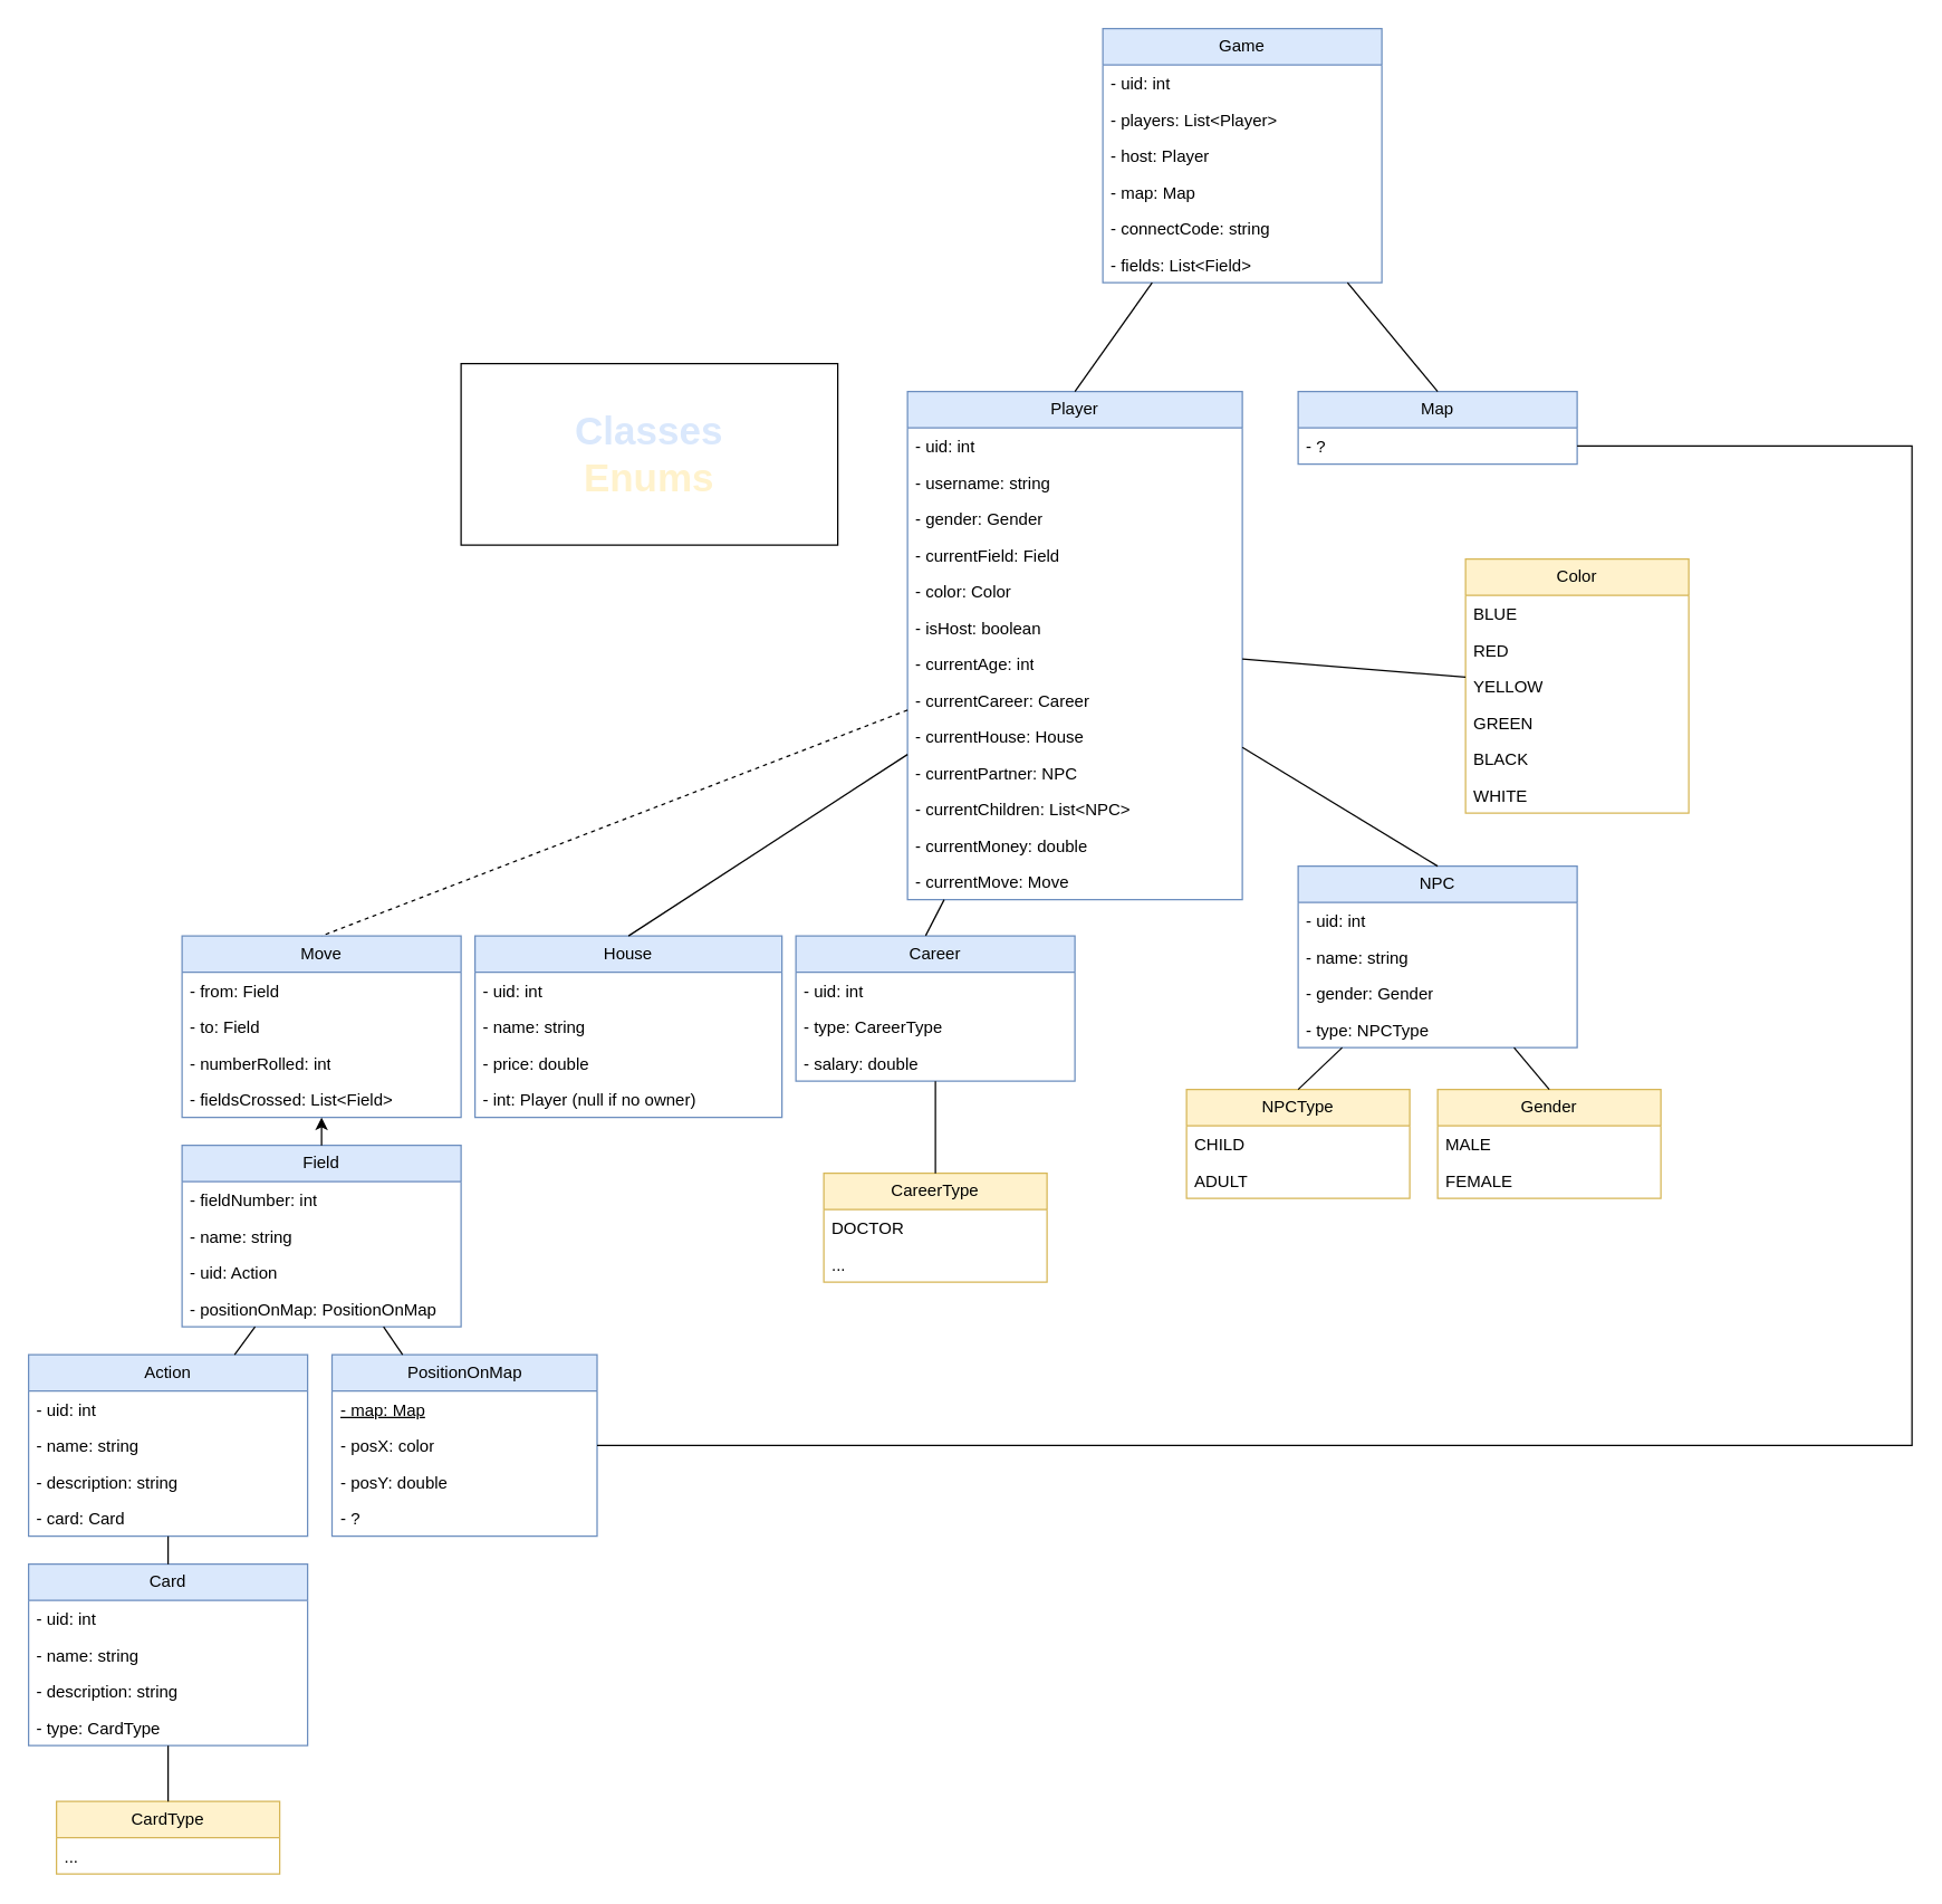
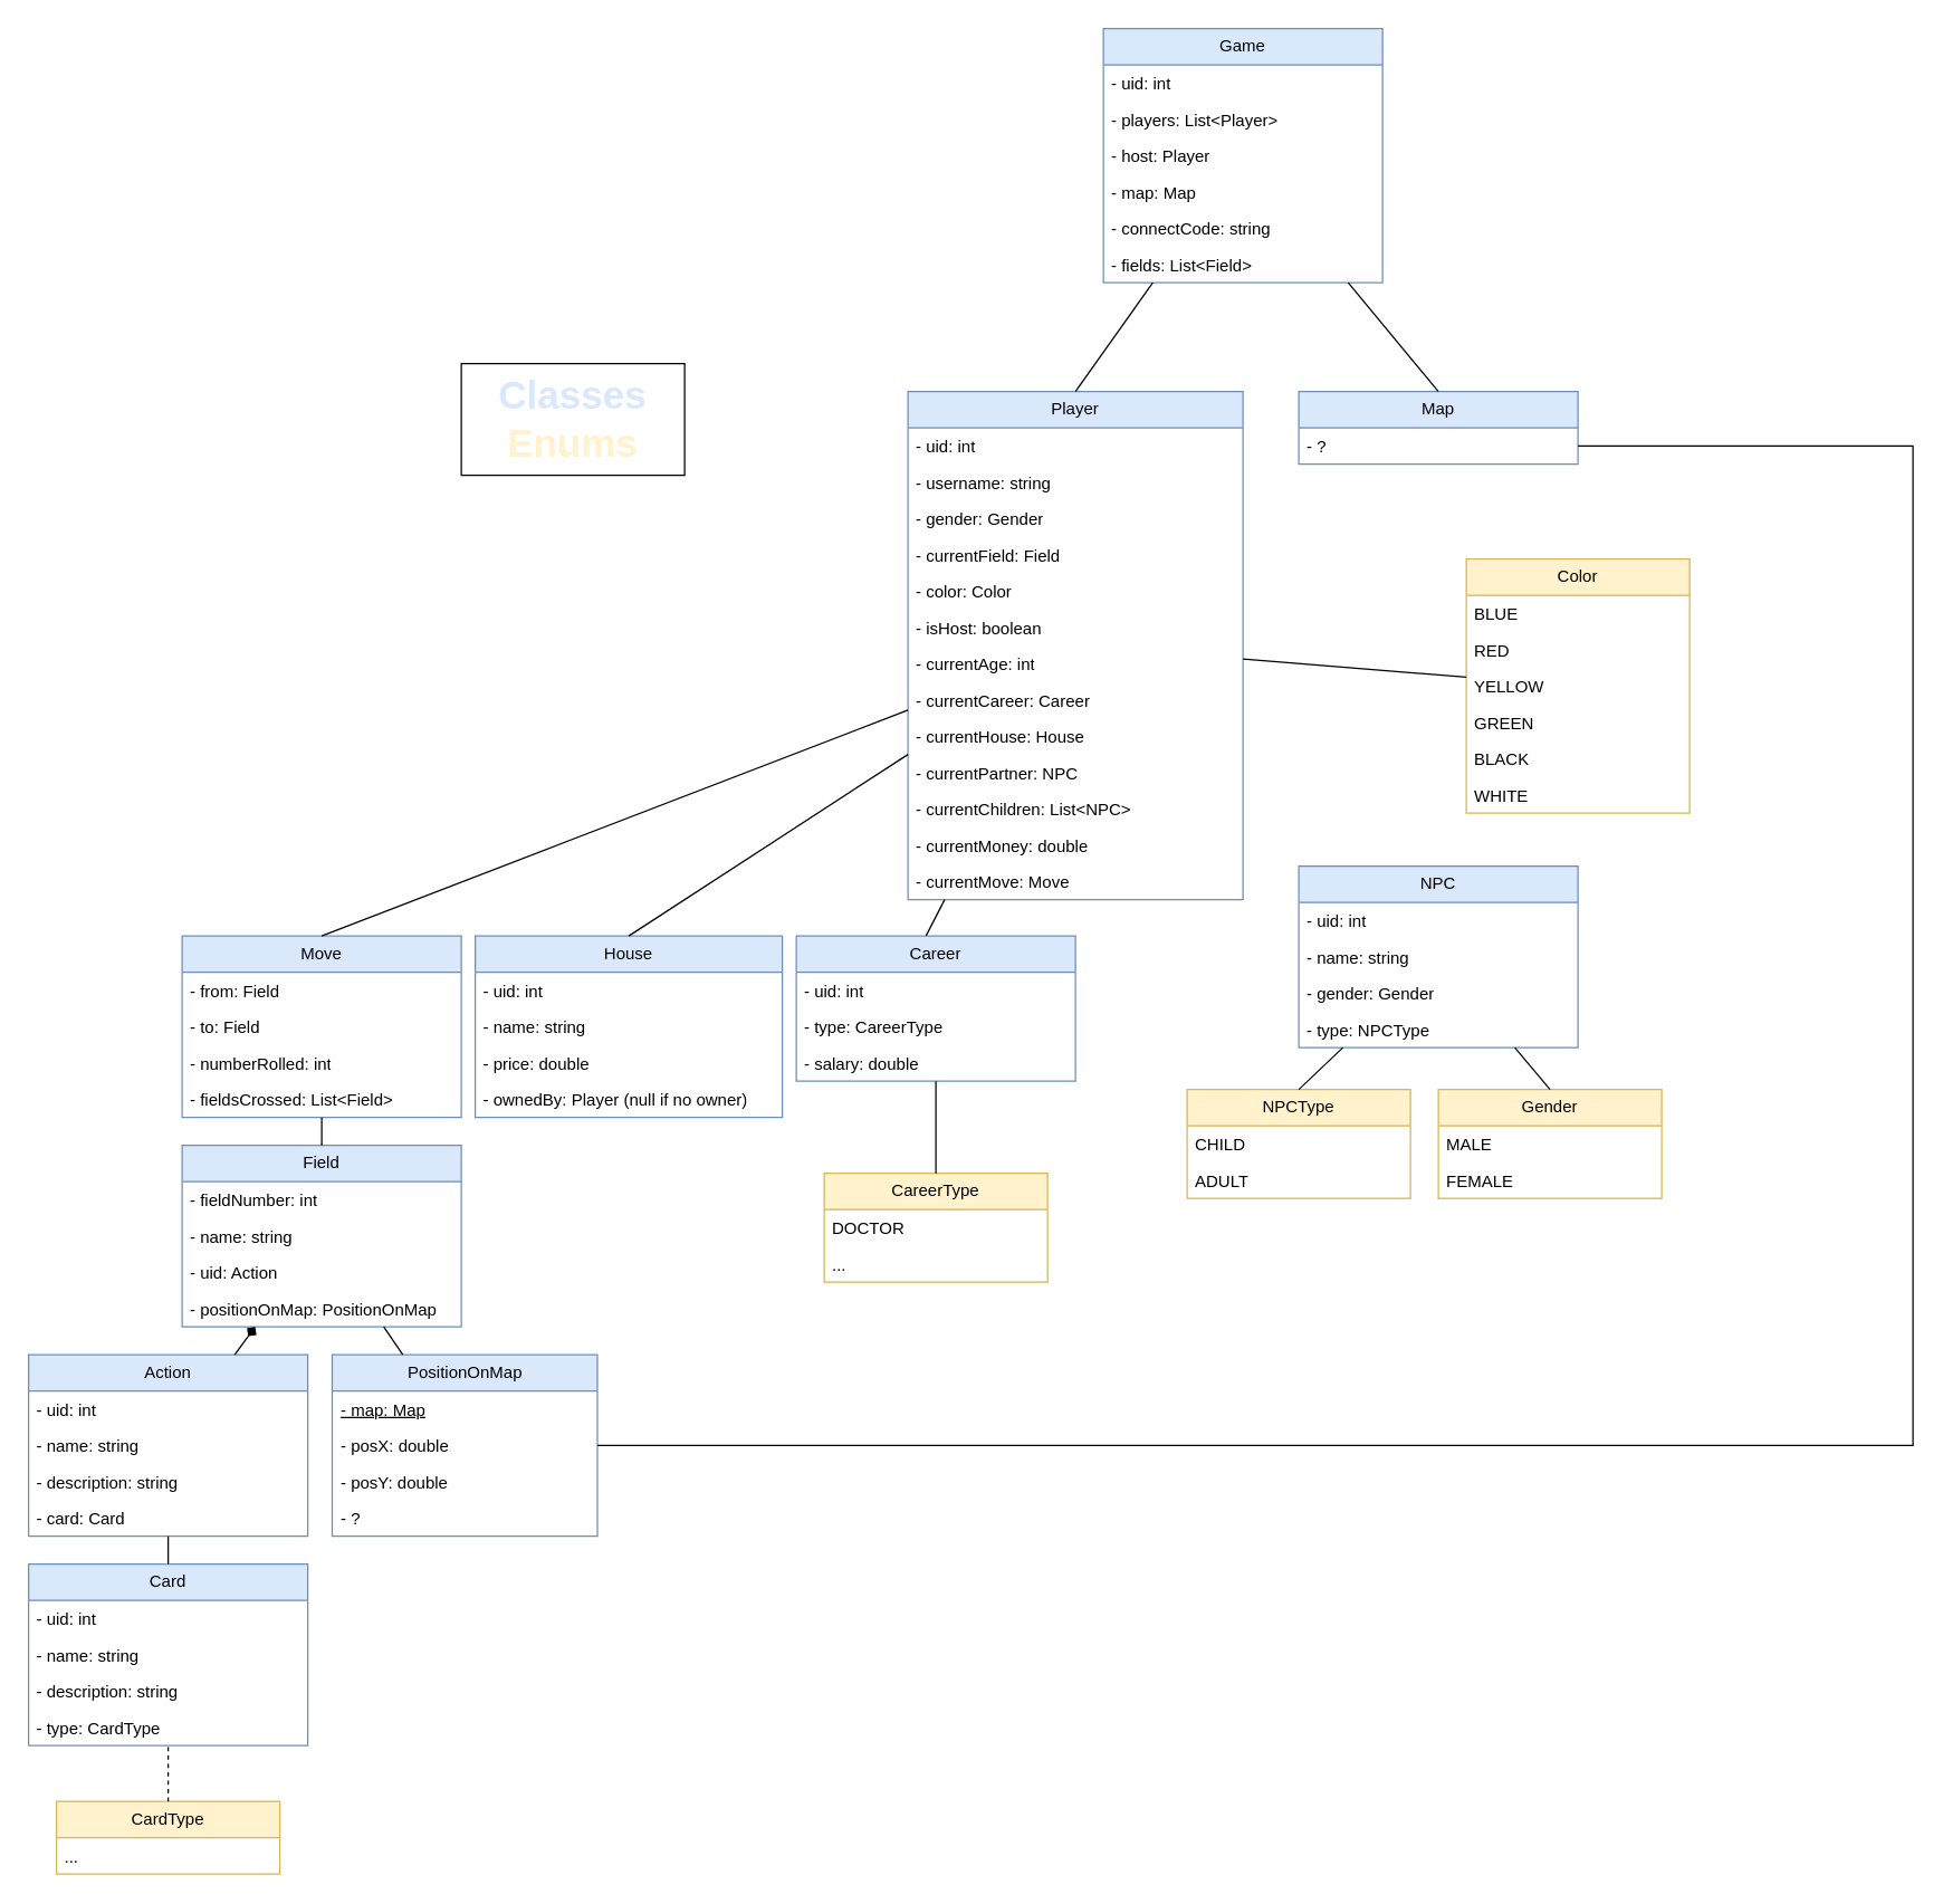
- <mxCell id="89" value="&lt;b style=&quot;font-size: 28px;&quot;&gt;&lt;font color=&quot;#dae8fc&quot;&gt;Classes&lt;br&gt;&lt;/font&gt;&lt;font color=&quot;#fff2cc&quot;&gt;Enums&lt;/font&gt;&lt;/b&gt;" style="rounded=0;whiteSpace=wrap;html=1;" vertex="1" parent="1"><mxGeometry x="330" y="260" width="270" height="130" as="geometry" /></mxCell>
+ <mxCell id="89" value="&lt;b style=&quot;font-size: 28px;&quot;&gt;&lt;font color=&quot;#dae8fc&quot;&gt;Classes&lt;br&gt;&lt;/font&gt;&lt;font color=&quot;#fff2cc&quot;&gt;Enums&lt;/font&gt;&lt;/b&gt;" style="rounded=0;whiteSpace=wrap;html=1;" vertex="1" parent="1"><mxGeometry x="330" y="260" width="160" height="80" as="geometry" /></mxCell>
- <mxCell id="75" value="" style="endArrow=none;html=1;rounded=0;exitX=0.5;exitY=0;exitDx=0;exitDy=0;" edge="1" parent="1" source="46" target="9"><mxGeometry width="50" height="50" relative="1" as="geometry"><mxPoint x="864" y="680" as="sourcePoint" /><mxPoint x="839" y="604" as="targetPoint" /></mxGeometry></mxCell>
- <mxCell id="72" value="" style="endArrow=none;html=1;rounded=0;entryX=0.5;entryY=0;entryDx=0;entryDy=0;dashed=1;" edge="1" parent="1" source="9" target="51"><mxGeometry width="50" height="50" relative="1" as="geometry"><mxPoint x="900" y="290" as="sourcePoint" /><mxPoint x="981" y="200" as="targetPoint" /></mxGeometry></mxCell>
+ <mxCell id="72" value="" style="endArrow=none;html=1;rounded=0;entryX=0.5;entryY=0;entryDx=0;entryDy=0;" edge="1" parent="1" source="9" target="51"><mxGeometry width="50" height="50" relative="1" as="geometry"><mxPoint x="900" y="290" as="sourcePoint" /><mxPoint x="981" y="200" as="targetPoint" /></mxGeometry></mxCell>
- <mxCell id="31" value="- int: Player (null if no owner)" style="text;strokeColor=none;fillColor=none;align=left;verticalAlign=top;spacingLeft=4;spacingRight=4;overflow=hidden;rotatable=0;points=[[0,0.5],[1,0.5]];portConstraint=eastwest;whiteSpace=wrap;html=1;" vertex="1" parent="27"><mxGeometry y="104" width="220" height="26" as="geometry" /></mxCell>
+ <mxCell id="31" value="- ownedBy: Player (null if no owner)" style="text;strokeColor=none;fillColor=none;align=left;verticalAlign=top;spacingLeft=4;spacingRight=4;overflow=hidden;rotatable=0;points=[[0,0.5],[1,0.5]];portConstraint=eastwest;whiteSpace=wrap;html=1;" vertex="1" parent="27"><mxGeometry y="104" width="220" height="26" as="geometry" /></mxCell>
- <mxCell id="90" value="" style="endArrow=classic;html=1;rounded=0;" edge="1" parent="1" source="36" target="51"><mxGeometry width="50" height="50" relative="1" as="geometry"><mxPoint x="240" y="1040" as="sourcePoint" /><mxPoint x="240" y="1010" as="targetPoint" /></mxGeometry></mxCell>
+ <mxCell id="90" value="" style="endArrow=none;html=1;rounded=0;" edge="1" parent="1" source="36" target="51"><mxGeometry width="50" height="50" relative="1" as="geometry"><mxPoint x="240" y="1040" as="sourcePoint" /><mxPoint x="240" y="1010" as="targetPoint" /></mxGeometry></mxCell>
- <mxCell id="91" value="" style="endArrow=none;html=1;rounded=0;" edge="1" parent="1" source="67" target="36"><mxGeometry width="50" height="50" relative="1" as="geometry"><mxPoint x="250" y="1050" as="sourcePoint" /><mxPoint x="250" y="1020" as="targetPoint" /></mxGeometry></mxCell>
+ <mxCell id="91" value="" style="endArrow=diamond;html=1;rounded=0;" edge="1" parent="1" source="67" target="36"><mxGeometry width="50" height="50" relative="1" as="geometry"><mxPoint x="250" y="1050" as="sourcePoint" /><mxPoint x="250" y="1020" as="targetPoint" /></mxGeometry></mxCell>
- <mxCell id="43" value="- posX: color" style="text;strokeColor=none;fillColor=none;align=left;verticalAlign=top;spacingLeft=4;spacingRight=4;overflow=hidden;rotatable=0;points=[[0,0.5],[1,0.5]];portConstraint=eastwest;whiteSpace=wrap;html=1;" vertex="1" parent="41"><mxGeometry y="52" width="190" height="26" as="geometry" /></mxCell>
+ <mxCell id="43" value="- posX: double" style="text;strokeColor=none;fillColor=none;align=left;verticalAlign=top;spacingLeft=4;spacingRight=4;overflow=hidden;rotatable=0;points=[[0,0.5],[1,0.5]];portConstraint=eastwest;whiteSpace=wrap;html=1;" vertex="1" parent="41"><mxGeometry y="52" width="190" height="26" as="geometry" /></mxCell>
- <mxCell id="98" value="" style="endArrow=none;html=1;rounded=0;" edge="1" parent="1" source="96" target="56"><mxGeometry width="50" height="50" relative="1" as="geometry"><mxPoint x="130" y="1130" as="sourcePoint" /><mxPoint x="130" y="1110" as="targetPoint" /></mxGeometry></mxCell>
+ <mxCell id="98" value="" style="endArrow=none;html=1;rounded=0;dashed=1;" edge="1" parent="1" source="96" target="56"><mxGeometry width="50" height="50" relative="1" as="geometry"><mxPoint x="130" y="1130" as="sourcePoint" /><mxPoint x="130" y="1110" as="targetPoint" /></mxGeometry></mxCell>
